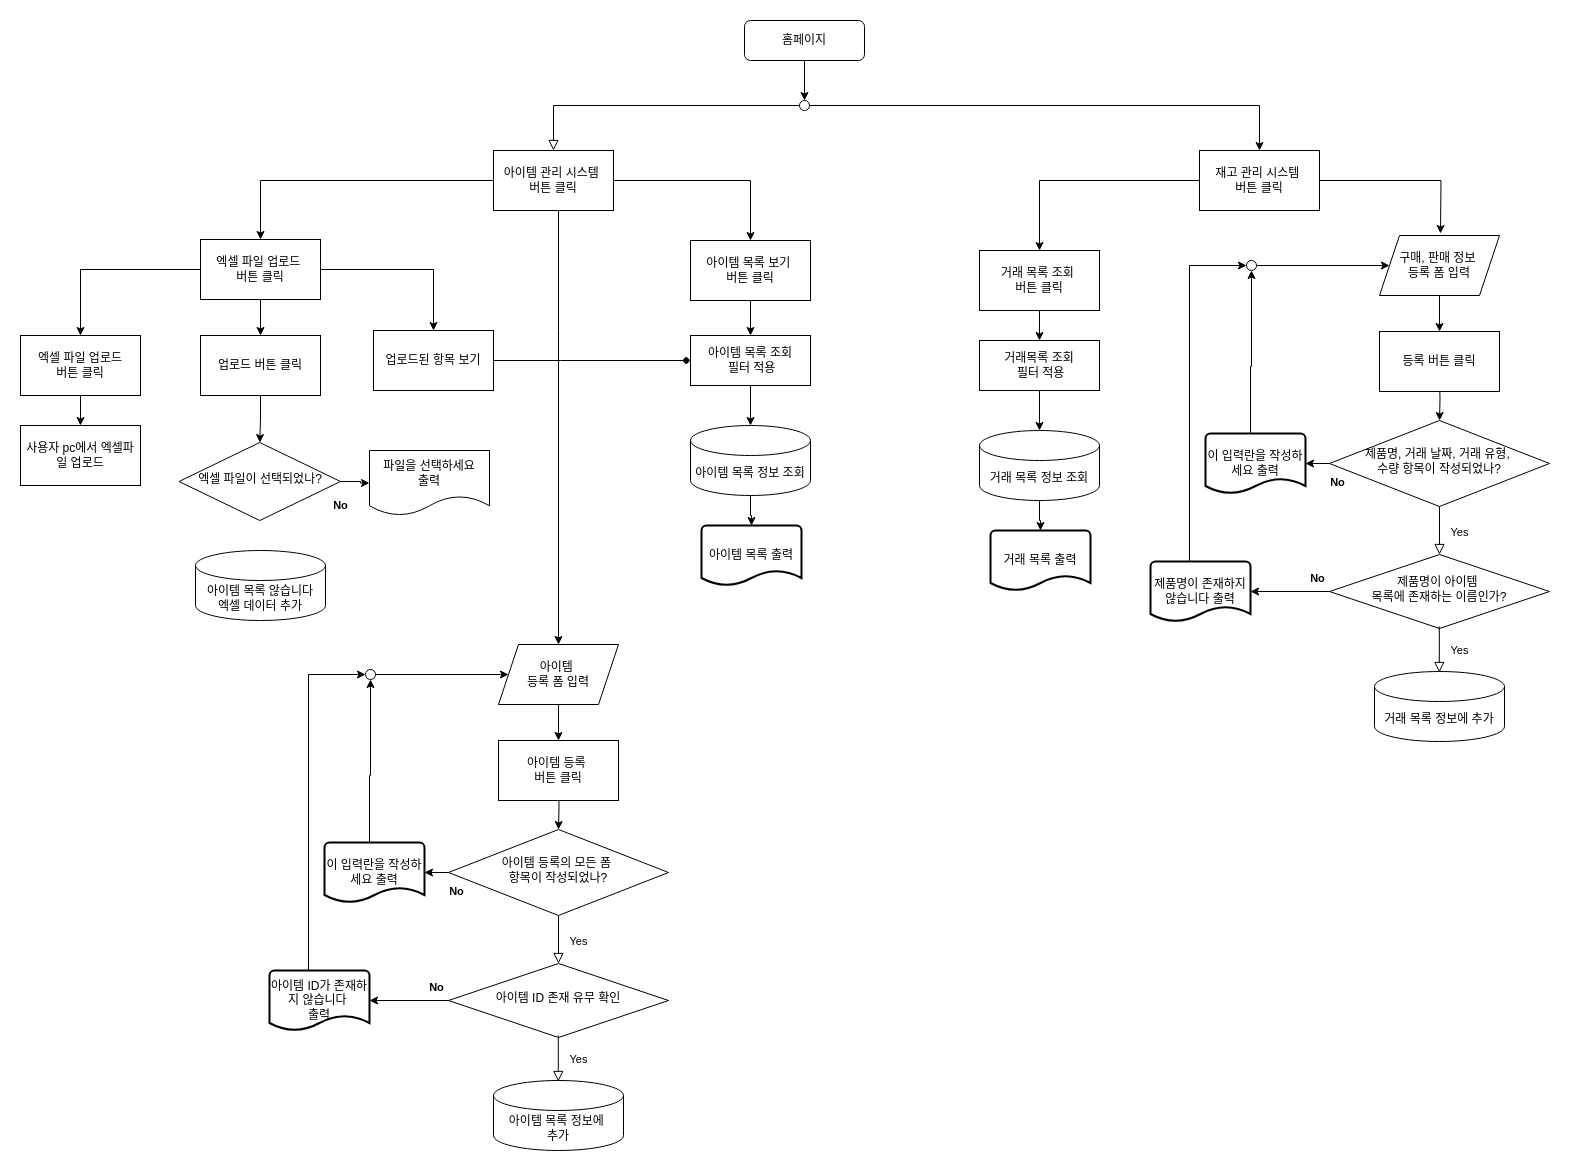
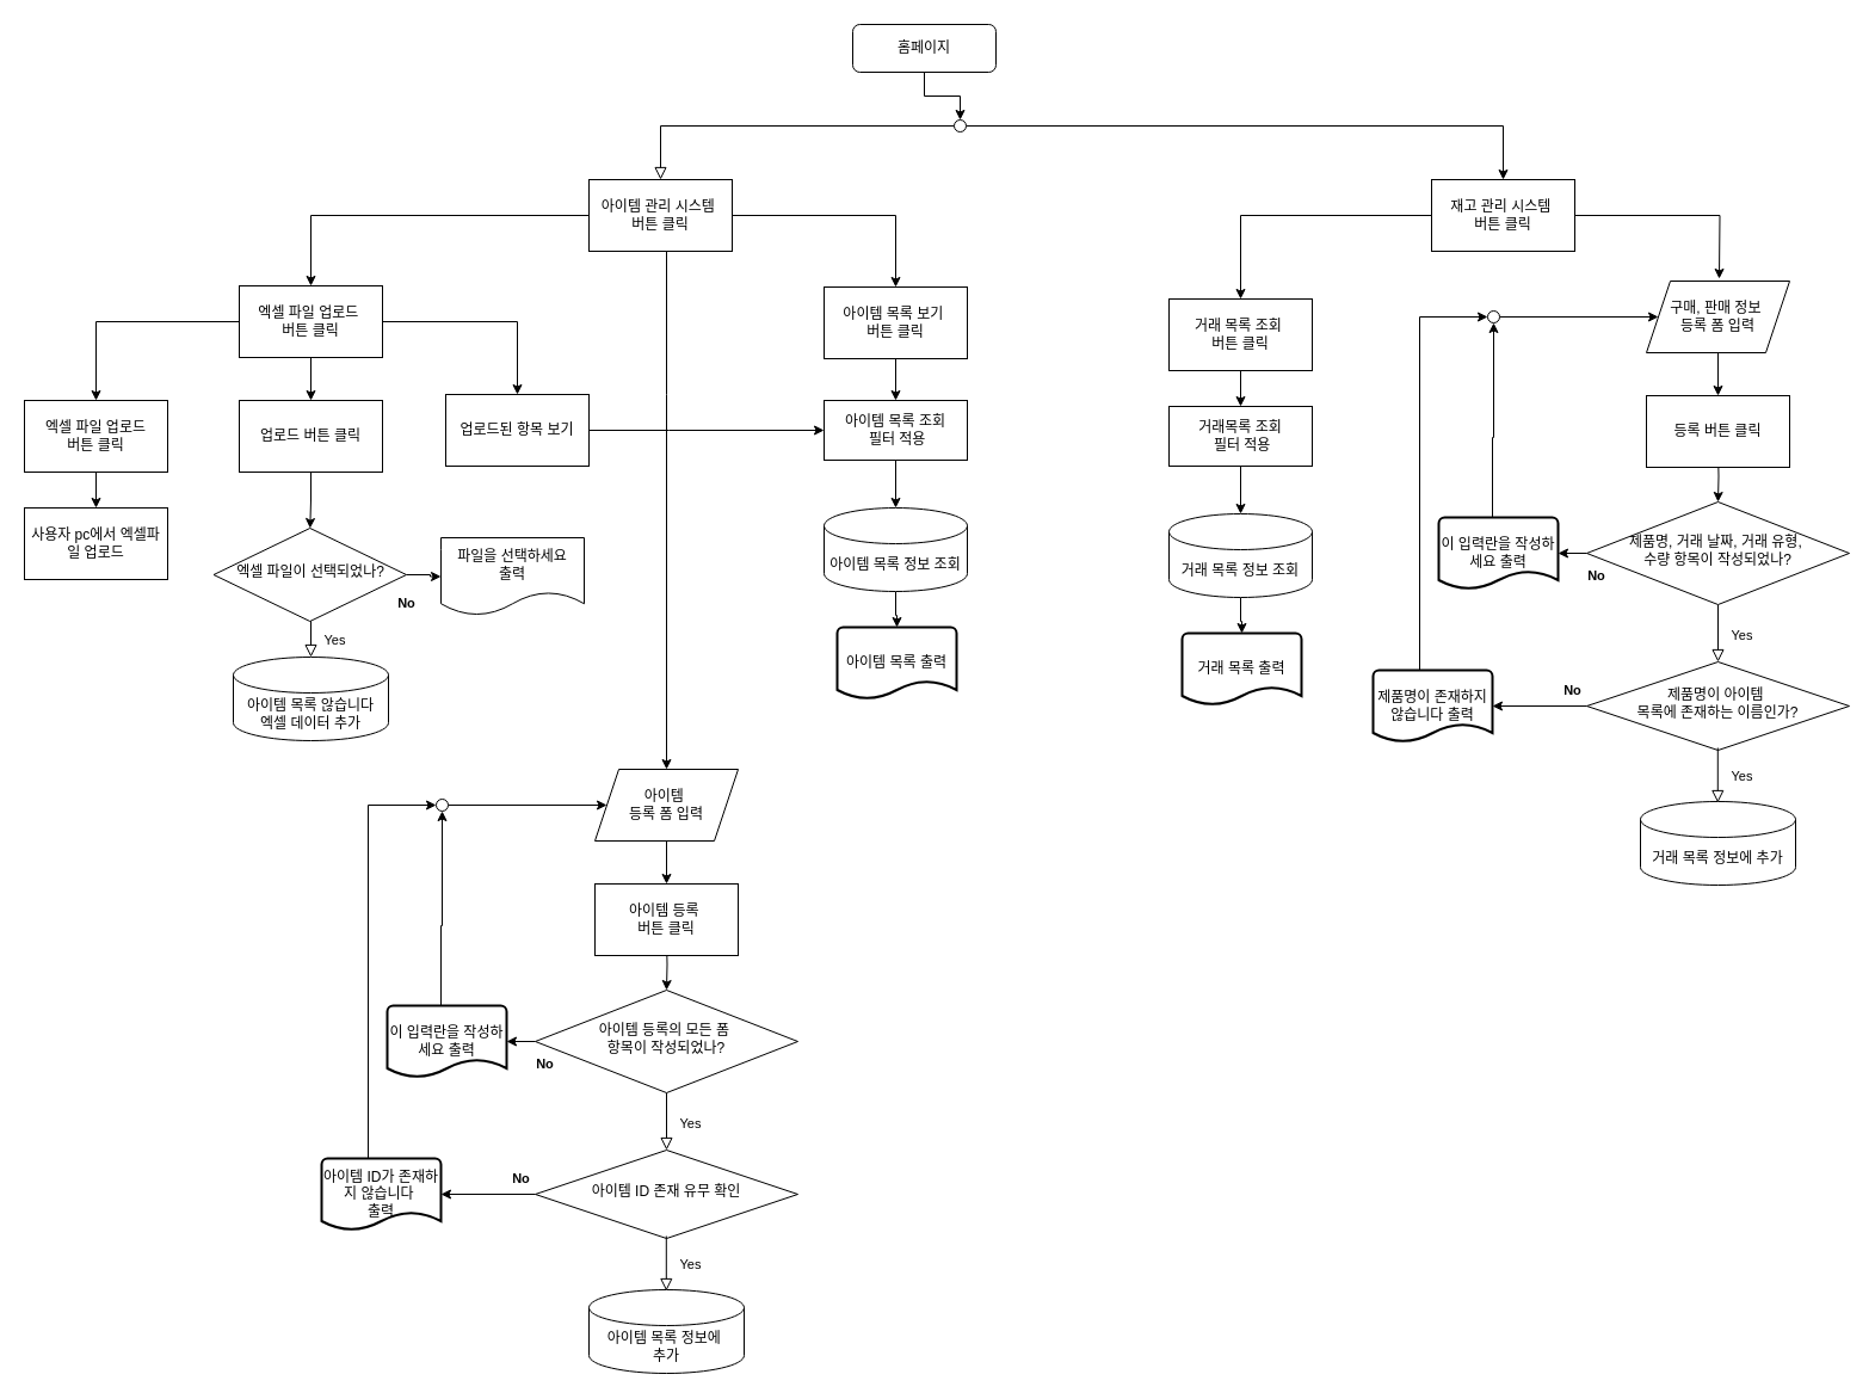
- <mxCell id="4" value="홈페이지" style="rounded=1;whiteSpace=wrap;html=1;fontSize=12;glass=0;strokeWidth=1;shadow=0;" parent="1" vertex="1"><mxGeometry x="744" y="20" width="120" height="40" as="geometry" /></mxCell>
+ <mxCell id="4" value="홈페이지" style="rounded=1;whiteSpace=wrap;html=1;fontSize=12;glass=0;strokeWidth=1;shadow=0;" parent="1" vertex="1"><mxGeometry x="714" y="20" width="120" height="40" as="geometry" /></mxCell>
- <mxCell id="73" style="edgeStyle=orthogonalEdgeStyle;rounded=0;orthogonalLoop=1;jettySize=auto;html=1;entryX=0;entryY=0.5;entryDx=0;entryDy=0;endArrow=diamond;" edge="1" parent="1" source="72" target="48"><mxGeometry relative="1" as="geometry"><Array as="points"><mxPoint x="560" y="360" /><mxPoint x="560" y="360" /></Array></mxGeometry></mxCell>
+ <mxCell id="73" style="edgeStyle=orthogonalEdgeStyle;rounded=0;orthogonalLoop=1;jettySize=auto;html=1;entryX=0;entryY=0.5;entryDx=0;entryDy=0;" edge="1" parent="1" source="72" target="48"><mxGeometry relative="1" as="geometry"><Array as="points"><mxPoint x="560" y="360" /><mxPoint x="560" y="360" /></Array></mxGeometry></mxCell>
+ <mxCell id="74" value="Yes" style="rounded=0;html=1;jettySize=auto;orthogonalLoop=1;fontSize=11;endArrow=block;endFill=0;endSize=8;strokeWidth=1;shadow=0;labelBackgroundColor=none;edgeStyle=orthogonalEdgeStyle;entryX=0.5;entryY=0;entryDx=0;entryDy=0;entryPerimeter=0;" edge="1" parent="1" source="76" target="82"><mxGeometry x="0.064" y="20" relative="1" as="geometry"><mxPoint as="offset" /><mxPoint x="250" y="580" as="targetPoint" /><Array as="points"><mxPoint x="260" y="510" /><mxPoint x="260" y="510" /></Array></mxGeometry></mxCell>
